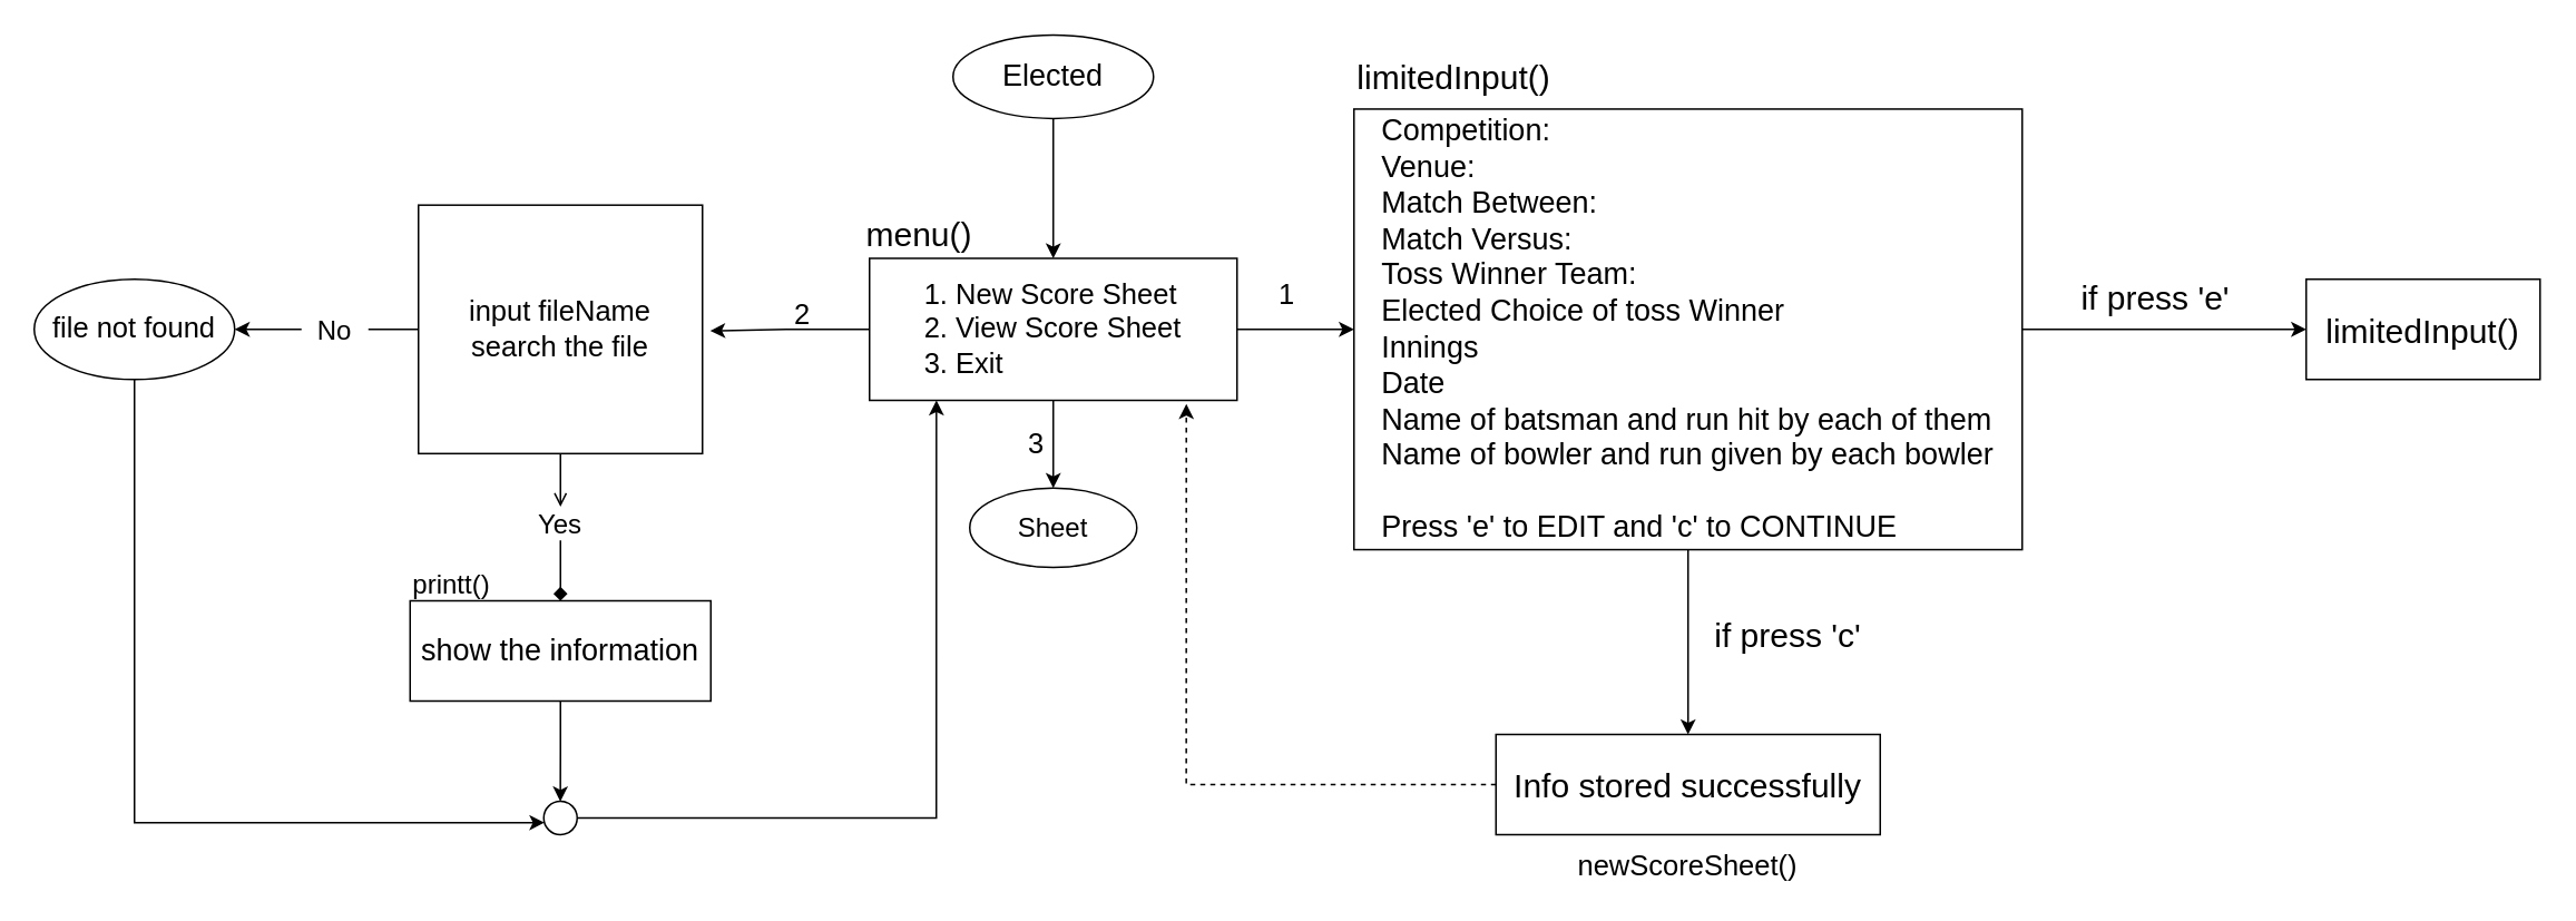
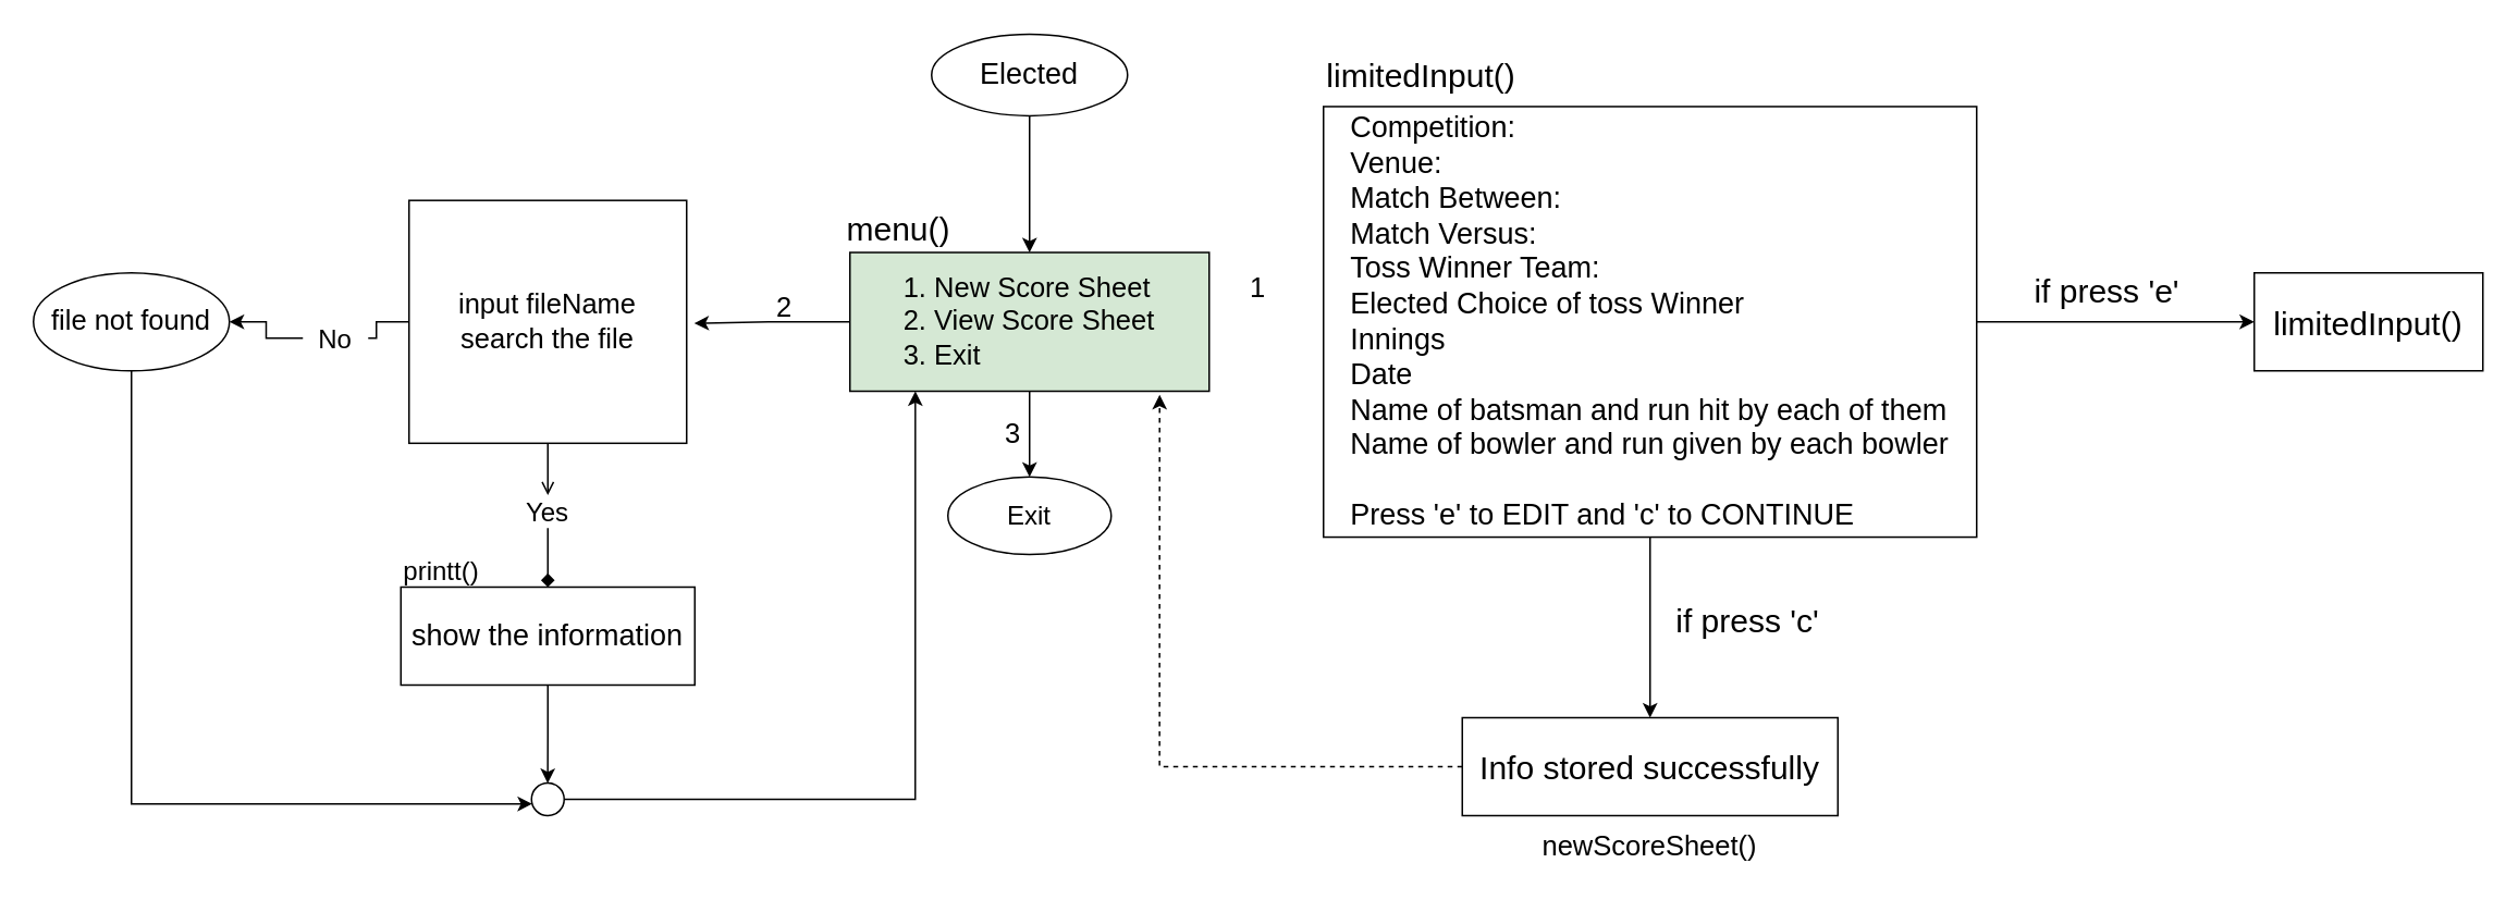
- <mxCell id="27" value="&lt;font style=&quot;font-size: 16px&quot;&gt;No&lt;/font&gt;" style="text;html=1;strokeColor=none;fillColor=none;align=center;verticalAlign=middle;whiteSpace=wrap;rounded=0;" vertex="1" parent="1"><mxGeometry x="180" y="186.5" width="40" height="20" as="geometry" /></mxCell>
+ <mxCell id="27" value="&lt;font style=&quot;font-size: 16px&quot;&gt;No&lt;/font&gt;" style="text;html=1;strokeColor=none;fillColor=none;align=center;verticalAlign=middle;whiteSpace=wrap;rounded=0;" vertex="1" parent="1"><mxGeometry x="185" y="196.5" width="40" height="20" as="geometry" /></mxCell>
- <mxCell id="7" value="&lt;div style=&quot;text-align: left&quot;&gt;&lt;span style=&quot;font-size: 17px&quot;&gt;1. New Score Sheet&lt;/span&gt;&lt;/div&gt;&lt;font style=&quot;font-size: 17px&quot;&gt;&lt;div style=&quot;text-align: left&quot;&gt;&lt;span&gt;2. View Score Sheet&lt;/span&gt;&lt;/div&gt;&lt;div style=&quot;text-align: left&quot;&gt;&lt;span&gt;3. Exit&lt;/span&gt;&lt;/div&gt;&lt;/font&gt;" style="whiteSpace=wrap;html=1;" vertex="1" parent="1"><mxGeometry x="520" y="154" width="220" height="85" as="geometry" /></mxCell>
+ <mxCell id="7" value="&lt;div style=&quot;text-align: left&quot;&gt;&lt;span style=&quot;font-size: 17px&quot;&gt;1. New Score Sheet&lt;/span&gt;&lt;/div&gt;&lt;font style=&quot;font-size: 17px&quot;&gt;&lt;div style=&quot;text-align: left&quot;&gt;&lt;span&gt;2. View Score Sheet&lt;/span&gt;&lt;/div&gt;&lt;div style=&quot;text-align: left&quot;&gt;&lt;span&gt;3. Exit&lt;/span&gt;&lt;/div&gt;&lt;/font&gt;" style="whiteSpace=wrap;html=1;fillColor=#d5e8d4;" vertex="1" parent="1"><mxGeometry x="520" y="154" width="220" height="85" as="geometry" /></mxCell>
- <mxCell id="4" value="" style="edgeStyle=orthogonalEdgeStyle;rounded=0;orthogonalLoop=1;jettySize=auto;html=1;" edge="1" parent="1" source="7" target="10"><mxGeometry relative="1" as="geometry" /></mxCell>
- <mxCell id="20" value="&lt;font style=&quot;font-size: 16px&quot;&gt;Sheet&lt;/font&gt;" style="ellipse;whiteSpace=wrap;html=1;" vertex="1" parent="1"><mxGeometry x="580" y="291.5" width="100" height="47.5" as="geometry" /></mxCell>
+ <mxCell id="20" value="&lt;font style=&quot;font-size: 16px&quot;&gt;Exit&lt;/font&gt;" style="ellipse;whiteSpace=wrap;html=1;" vertex="1" parent="1"><mxGeometry x="580" y="291.5" width="100" height="47.5" as="geometry" /></mxCell>
